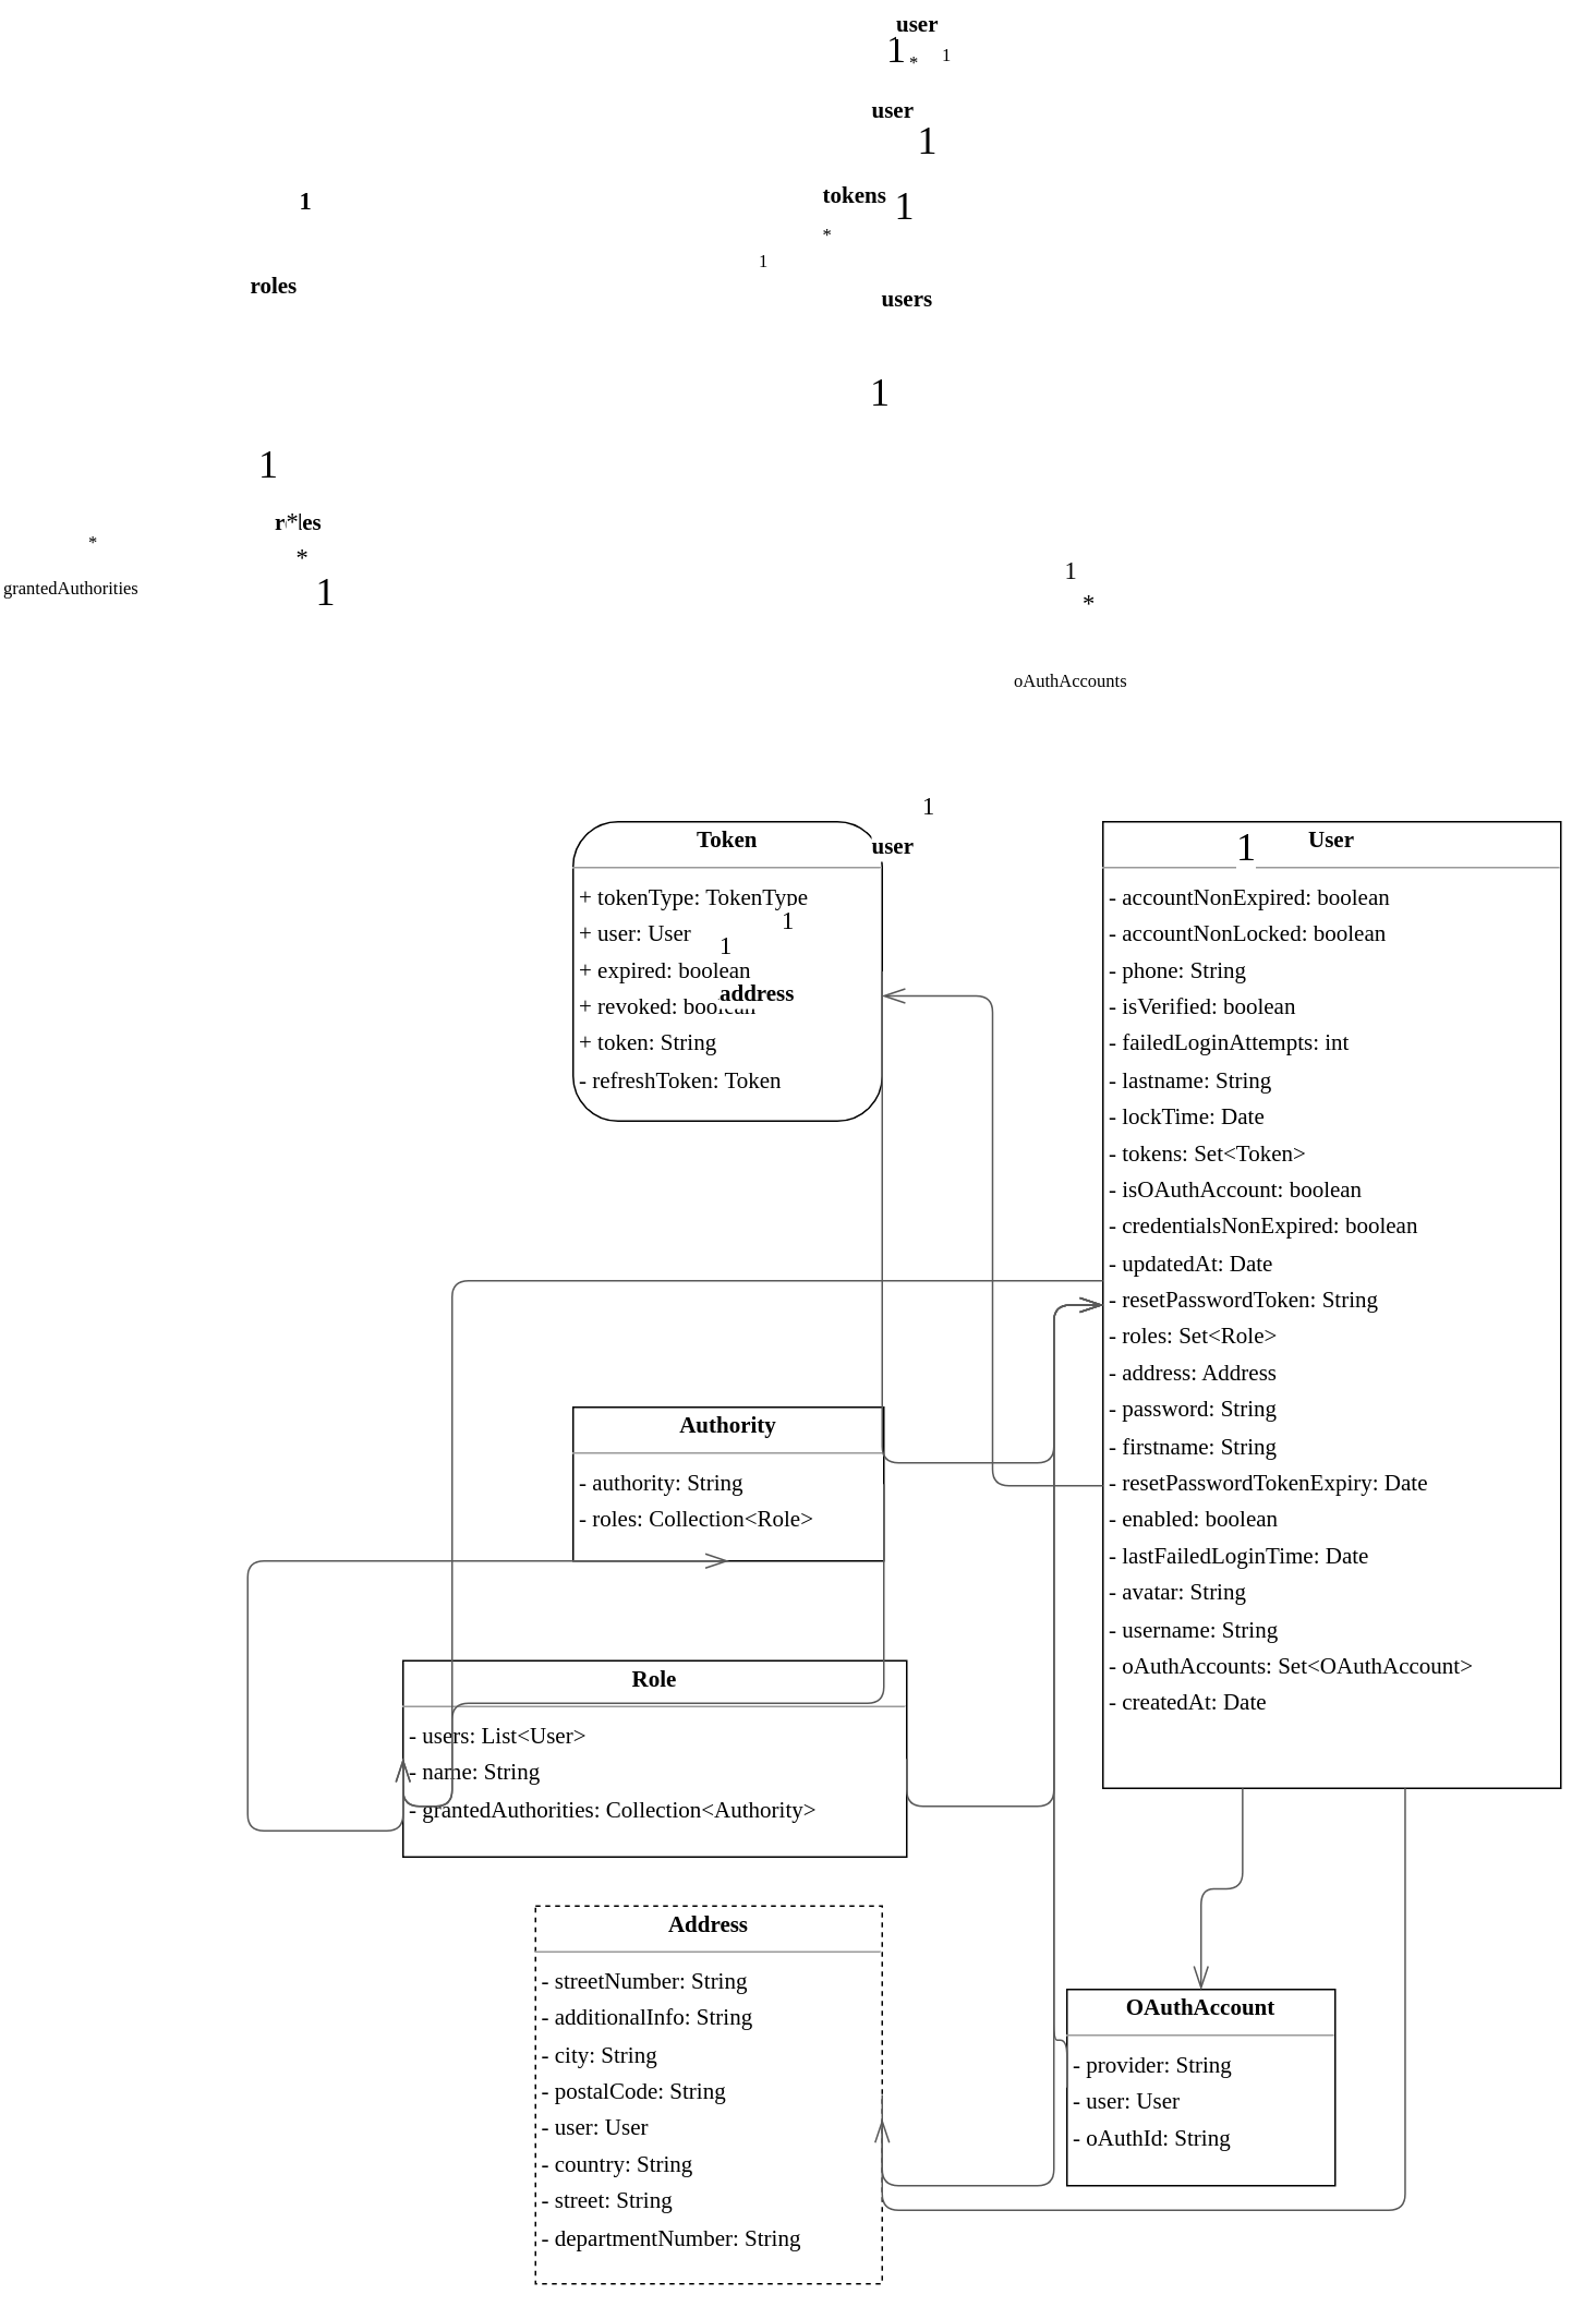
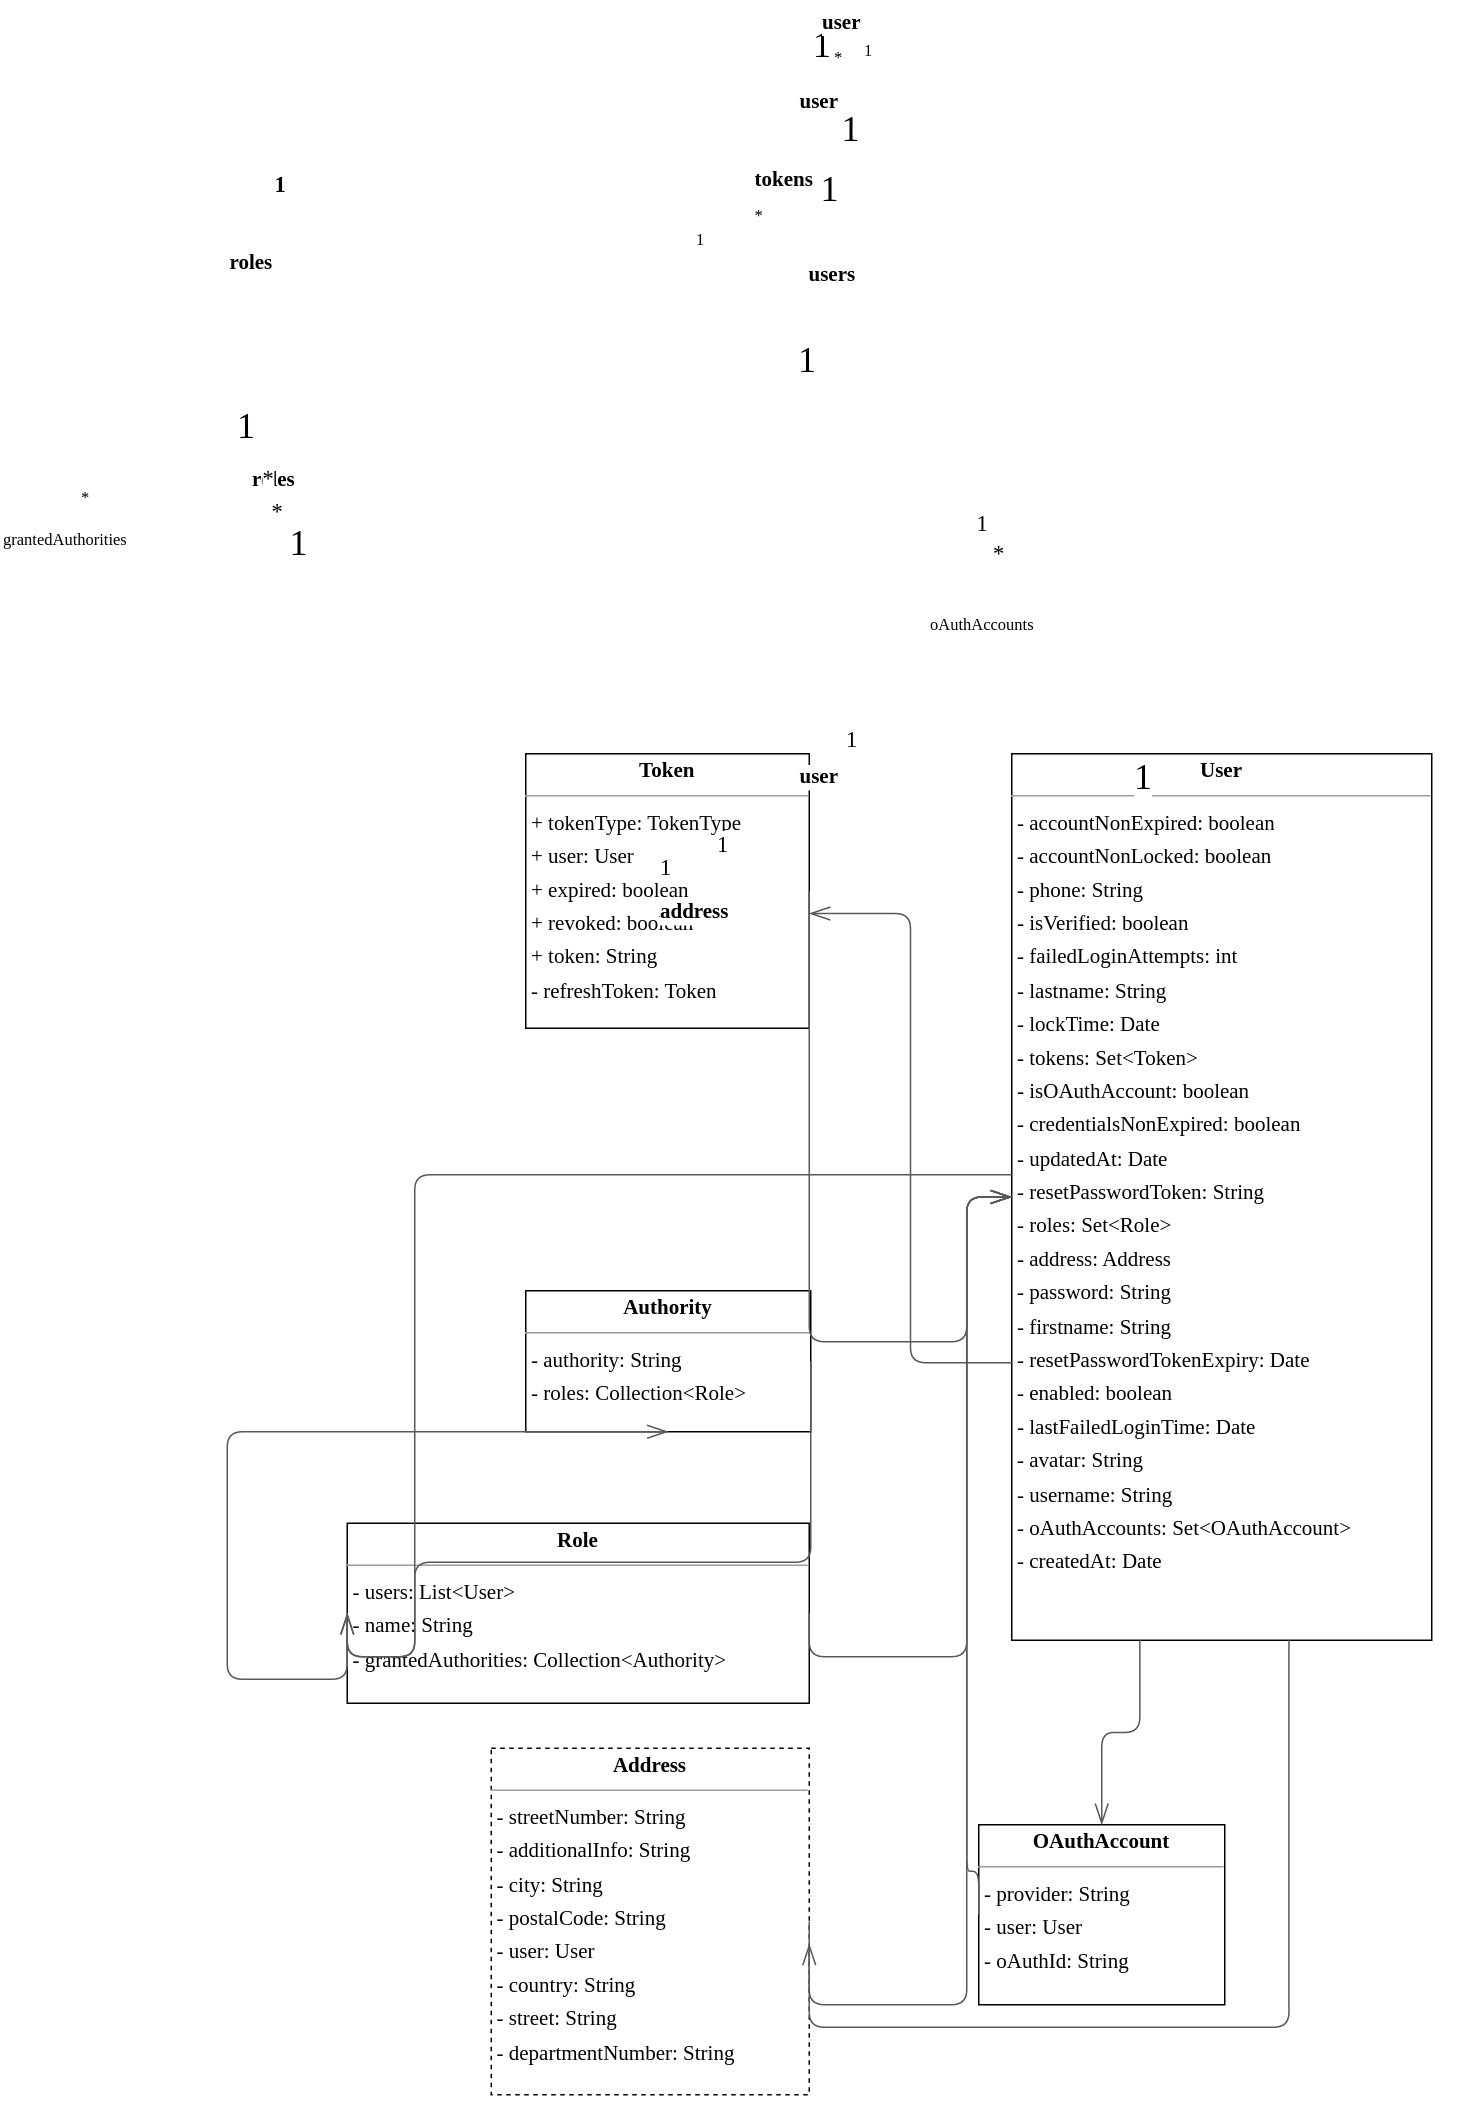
- <mxCell id="6" value="&lt;p style=&quot;margin:0px;margin-top:4px;text-align:center;&quot;&gt;&lt;b&gt;Token&lt;/b&gt;&lt;/p&gt;&lt;hr size=&quot;1&quot;&gt;&lt;p style=&quot;margin:0 0 0 4px;line-height:1.6;&quot;&gt;+ tokenType: TokenType&lt;br&gt;+ user: User&lt;br&gt;+ expired: boolean&lt;br&gt;+ revoked: boolean&lt;br&gt;+ token: String&lt;br&gt;- refreshToken: Token&lt;/p&gt;" style="verticalAlign=top;align=left;overflow=fill;fontSize=14;fontFamily=coomputer modern;html=1;shadow=0;comic=0;labelBackgroundColor=none;strokeWidth=1;fillStyle=auto;glass=0;fontSource=https%3A%2F%2Ffonts.googleapis.com%2Fcss%3Ffamily%3Dcoomputer%2Bmodern;rounded=1;" parent="1" vertex="1"><mxGeometry x="219" y="20" width="189" height="183" as="geometry" /></mxCell>
+ <mxCell id="6" value="&lt;p style=&quot;margin:0px;margin-top:4px;text-align:center;&quot;&gt;&lt;b&gt;Token&lt;/b&gt;&lt;/p&gt;&lt;hr size=&quot;1&quot;&gt;&lt;p style=&quot;margin:0 0 0 4px;line-height:1.6;&quot;&gt;+ tokenType: TokenType&lt;br&gt;+ user: User&lt;br&gt;+ expired: boolean&lt;br&gt;+ revoked: boolean&lt;br&gt;+ token: String&lt;br&gt;- refreshToken: Token&lt;/p&gt;" style="verticalAlign=top;align=left;overflow=fill;fontSize=14;fontFamily=coomputer modern;html=1;rounded=0;shadow=0;comic=0;labelBackgroundColor=none;strokeWidth=1;fillStyle=auto;glass=0;fontSource=https%3A%2F%2Ffonts.googleapis.com%2Fcss%3Ffamily%3Dcoomputer%2Bmodern;" parent="1" vertex="1"><mxGeometry x="219" y="20" width="189" height="183" as="geometry" /></mxCell>
- <mxCell id="5" value="&lt;p style=&quot;margin:0px;margin-top:4px;text-align:center;&quot;&gt;&lt;b&gt;Role&lt;/b&gt;&lt;/p&gt;&lt;hr size=&quot;1&quot;&gt;&lt;p style=&quot;margin:0 0 0 4px;line-height:1.6;&quot;&gt;- users: List&amp;lt;User&amp;gt;&lt;br&gt;- name: String&lt;br&gt;- grantedAuthorities: Collection&amp;lt;Authority&amp;gt;&lt;/p&gt;" style="verticalAlign=top;align=left;overflow=fill;fontSize=14;fontFamily=coomputer modern;html=1;rounded=0;shadow=0;comic=0;labelBackgroundColor=none;strokeWidth=1;fillStyle=auto;glass=0;fontSource=https%3A%2F%2Ffonts.googleapis.com%2Fcss%3Ffamily%3Dcoomputer%2Bmodern;" parent="1" vertex="1"><mxGeometry x="115" y="533" width="308" height="120" as="geometry" /></mxCell>
+ <mxCell id="5" value="&lt;p style=&quot;margin:0px;margin-top:4px;text-align:center;&quot;&gt;&lt;b&gt;Role&lt;/b&gt;&lt;/p&gt;&lt;hr size=&quot;1&quot;&gt;&lt;p style=&quot;margin:0 0 0 4px;line-height:1.6;&quot;&gt;- users: List&amp;lt;User&amp;gt;&lt;br&gt;- name: String&lt;br&gt;- grantedAuthorities: Collection&amp;lt;Authority&amp;gt;&lt;/p&gt;" style="verticalAlign=top;align=left;overflow=fill;fontSize=14;fontFamily=coomputer modern;html=1;rounded=0;shadow=0;comic=0;labelBackgroundColor=none;strokeWidth=1;fillStyle=auto;glass=0;fontSource=https%3A%2F%2Ffonts.googleapis.com%2Fcss%3Ffamily%3Dcoomputer%2Bmodern;" parent="1" vertex="1"><mxGeometry x="100" y="533" width="308" height="120" as="geometry" /></mxCell>
